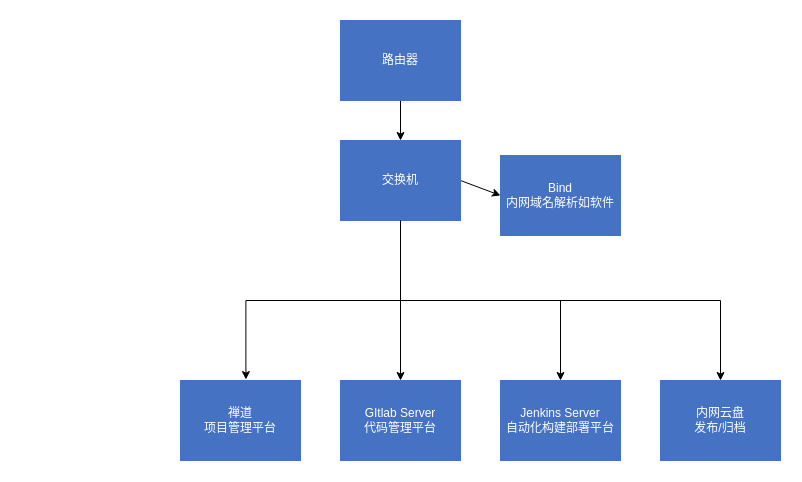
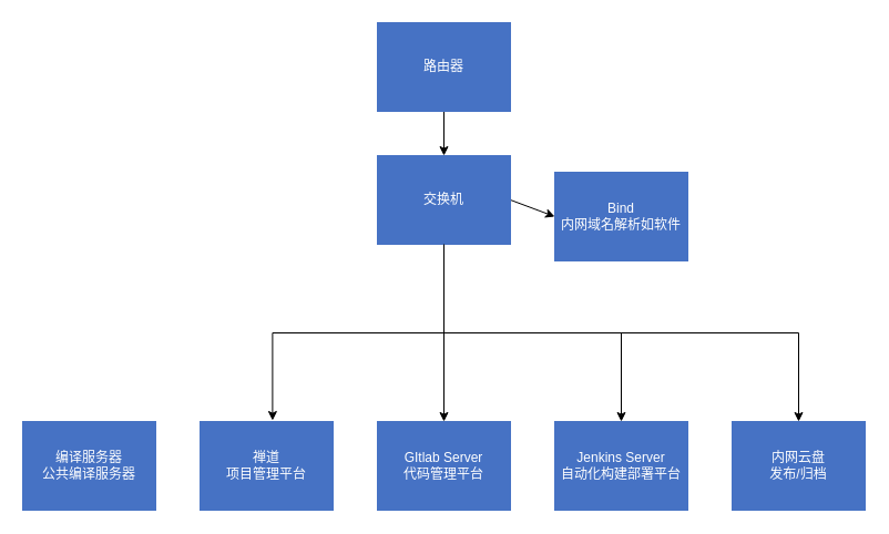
+ <mxCell id="14" value="编译服务器&lt;br&gt;公共编译服务器" style="rounded=0;whiteSpace=wrap;html=1;fillColor=light-dark(#4672c4, #198cc4);fontColor=#ffffff;strokeColor=light-dark(#4672c4, #51afe7);" vertex="1" parent="1"><mxGeometry x="20" y="380" width="120" height="80" as="geometry" /></mxCell>
